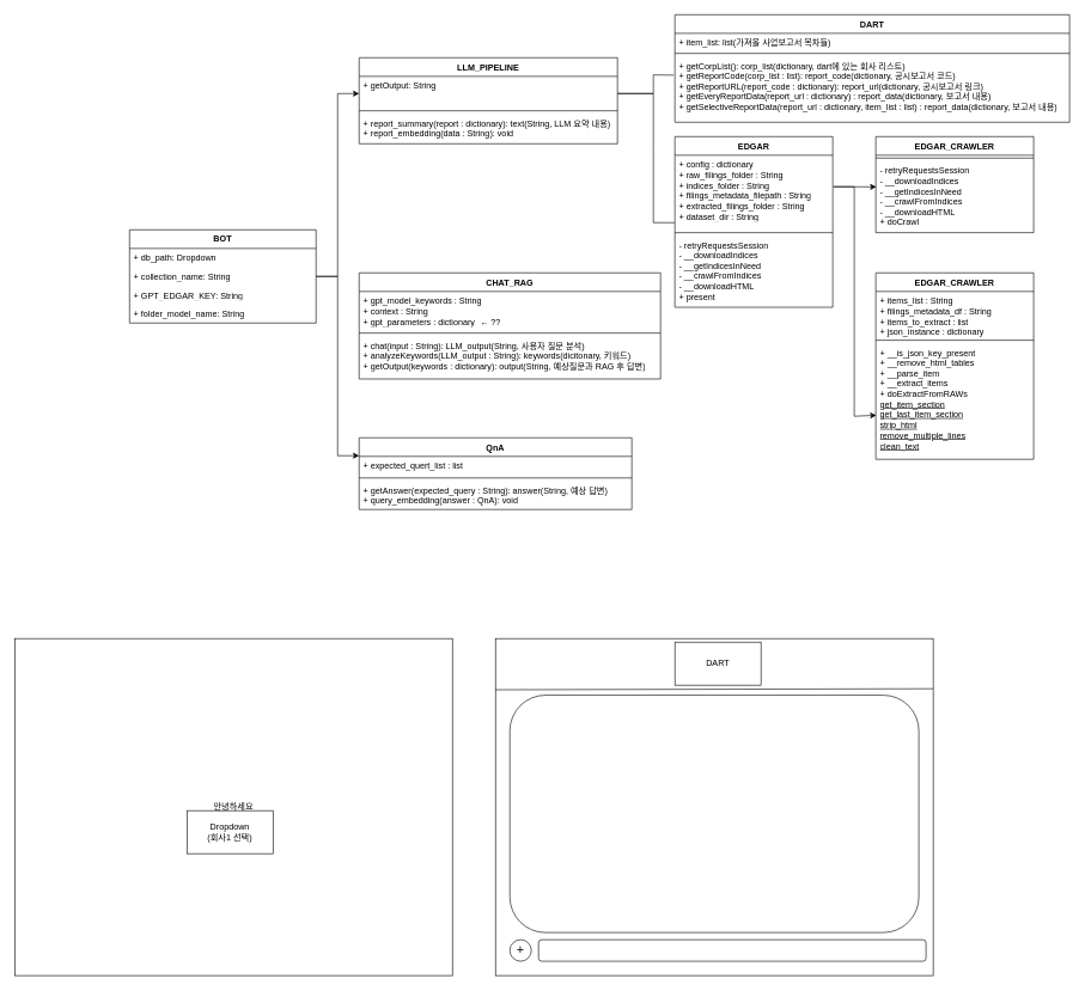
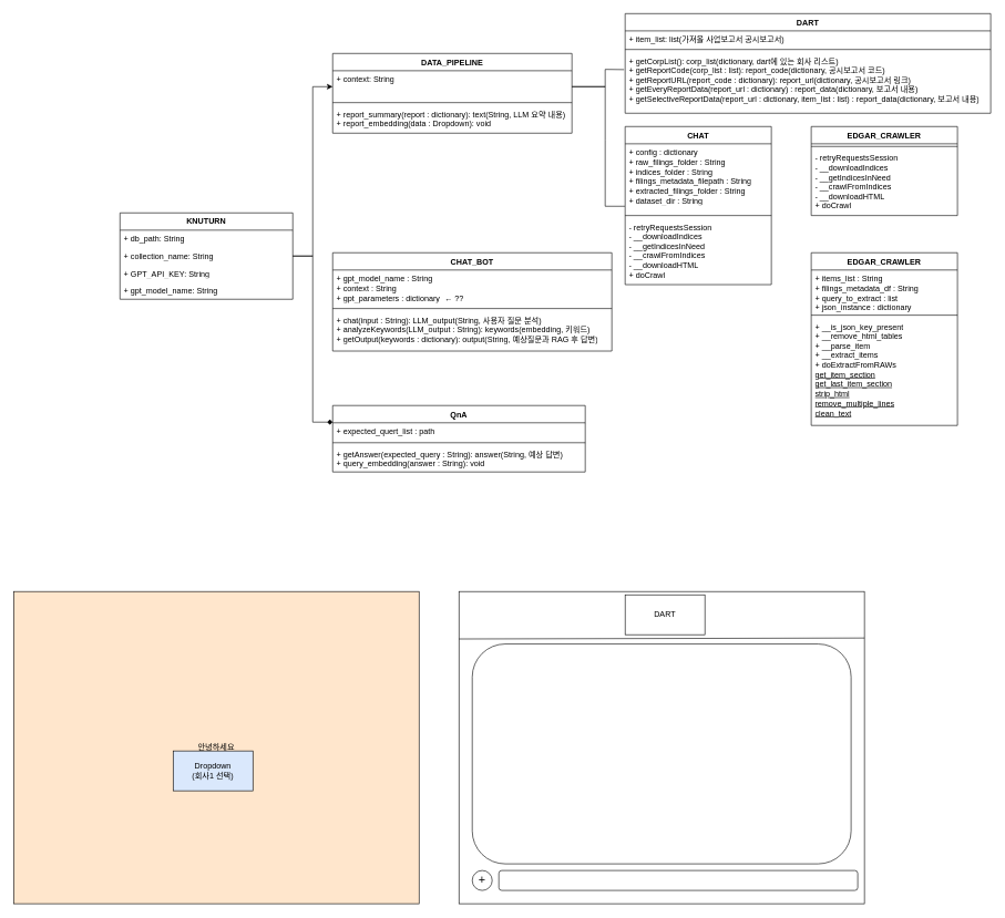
- <mxCell id="8" value="+ item_list: list(가져올 사업보고서 목차들)" style="text;strokeColor=none;fillColor=none;align=left;verticalAlign=top;spacingLeft=4;spacingRight=4;overflow=hidden;rotatable=0;points=[[0,0.5],[1,0.5]];portConstraint=eastwest;whiteSpace=wrap;html=1;" parent="7" vertex="1"><mxGeometry y="26" width="550" height="24" as="geometry" /></mxCell>
+ <mxCell id="8" value="+ item_list: list(가져올 사업보고서 공시보고서)" style="text;strokeColor=none;fillColor=none;align=left;verticalAlign=top;spacingLeft=4;spacingRight=4;overflow=hidden;rotatable=0;points=[[0,0.5],[1,0.5]];portConstraint=eastwest;whiteSpace=wrap;html=1;" parent="7" vertex="1"><mxGeometry y="26" width="550" height="24" as="geometry" /></mxCell>
- <mxCell id="2" value="LLM_PIPELINE" style="swimlane;fontStyle=1;align=center;verticalAlign=top;childLayout=stackLayout;horizontal=1;startSize=26;horizontalStack=0;resizeParent=1;resizeParentMax=0;resizeLast=0;collapsible=1;marginBottom=0;whiteSpace=wrap;html=1;" parent="1" vertex="1"><mxGeometry x="500" y="80" width="360" height="120" as="geometry" /></mxCell>
+ <mxCell id="2" value="DATA_PIPELINE" style="swimlane;fontStyle=1;align=center;verticalAlign=top;childLayout=stackLayout;horizontal=1;startSize=26;horizontalStack=0;resizeParent=1;resizeParentMax=0;resizeLast=0;collapsible=1;marginBottom=0;whiteSpace=wrap;html=1;" parent="1" vertex="1"><mxGeometry x="500" y="80" width="360" height="120" as="geometry" /></mxCell>
- <mxCell id="3" value="&lt;div&gt;&lt;span style=&quot;background-color: initial;&quot;&gt;+ getOutput: String&lt;/span&gt;&lt;br&gt;&lt;/div&gt;&lt;div&gt;&lt;br&gt;&lt;/div&gt;" style="text;strokeColor=none;fillColor=none;align=left;verticalAlign=top;spacingLeft=4;spacingRight=4;overflow=hidden;rotatable=0;points=[[0,0.5],[1,0.5]];portConstraint=eastwest;whiteSpace=wrap;html=1;" parent="2" vertex="1"><mxGeometry y="26" width="360" height="44" as="geometry" /></mxCell>
+ <mxCell id="3" value="&lt;div&gt;&lt;span style=&quot;background-color: initial;&quot;&gt;+ context: String&lt;/span&gt;&lt;br&gt;&lt;/div&gt;&lt;div&gt;&lt;br&gt;&lt;/div&gt;" style="text;strokeColor=none;fillColor=none;align=left;verticalAlign=top;spacingLeft=4;spacingRight=4;overflow=hidden;rotatable=0;points=[[0,0.5],[1,0.5]];portConstraint=eastwest;whiteSpace=wrap;html=1;" parent="2" vertex="1"><mxGeometry y="26" width="360" height="44" as="geometry" /></mxCell>
- <mxCell id="6" value="&lt;div&gt;+ report_summary(report : dictionary): text(String, LLM 요약 내용)&lt;/div&gt;+ report_embedding(data : String): void" style="text;strokeColor=none;fillColor=none;align=left;verticalAlign=top;spacingLeft=4;spacingRight=4;overflow=hidden;rotatable=0;points=[[0,0.5],[1,0.5]];portConstraint=eastwest;whiteSpace=wrap;html=1;" parent="2" vertex="1"><mxGeometry y="78" width="360" height="42" as="geometry" /></mxCell>
+ <mxCell id="6" value="&lt;div&gt;+ report_summary(report : dictionary): text(String, LLM 요약 내용)&lt;/div&gt;+ report_embedding(data : Dropdown): void" style="text;strokeColor=none;fillColor=none;align=left;verticalAlign=top;spacingLeft=4;spacingRight=4;overflow=hidden;rotatable=0;points=[[0,0.5],[1,0.5]];portConstraint=eastwest;whiteSpace=wrap;html=1;" parent="2" vertex="1"><mxGeometry y="78" width="360" height="42" as="geometry" /></mxCell>
- <mxCell id="11" value="EDGAR" style="swimlane;fontStyle=1;align=center;verticalAlign=top;childLayout=stackLayout;horizontal=1;startSize=26;horizontalStack=0;resizeParent=1;resizeParentMax=0;resizeLast=0;collapsible=1;marginBottom=0;whiteSpace=wrap;html=1;" parent="1" vertex="1"><mxGeometry x="940" y="190" width="220" height="238" as="geometry" /></mxCell>
+ <mxCell id="11" value="CHAT" style="swimlane;fontStyle=1;align=center;verticalAlign=top;childLayout=stackLayout;horizontal=1;startSize=26;horizontalStack=0;resizeParent=1;resizeParentMax=0;resizeLast=0;collapsible=1;marginBottom=0;whiteSpace=wrap;html=1;" parent="1" vertex="1"><mxGeometry x="940" y="190" width="220" height="238" as="geometry" /></mxCell>
- <mxCell id="32" value="" style="endArrow=classic;html=1;rounded=0;exitX=1.005;exitY=0.422;exitDx=0;exitDy=0;exitPerimeter=0;entryX=0.003;entryY=0.361;entryDx=0;entryDy=0;entryPerimeter=0;" parent="1" source="12" target="31" edge="1"><mxGeometry width="50" height="50" relative="1" as="geometry"><mxPoint x="1160" y="256.626" as="sourcePoint" /><mxPoint x="1220.66" y="257.37" as="targetPoint" /></mxGeometry></mxCell>
- <mxCell id="23" value="&lt;b&gt;BOT&lt;/b&gt;" style="swimlane;fontStyle=0;childLayout=stackLayout;horizontal=1;startSize=26;fillColor=none;horizontalStack=0;resizeParent=1;resizeParentMax=0;resizeLast=0;collapsible=1;marginBottom=0;whiteSpace=wrap;html=1;" parent="1" vertex="1"><mxGeometry x="180" y="320" width="260" height="130" as="geometry" /></mxCell>
+ <mxCell id="23" value="&lt;b&gt;KNUTURN&lt;/b&gt;" style="swimlane;fontStyle=0;childLayout=stackLayout;horizontal=1;startSize=26;fillColor=none;horizontalStack=0;resizeParent=1;resizeParentMax=0;resizeLast=0;collapsible=1;marginBottom=0;whiteSpace=wrap;html=1;" parent="1" vertex="1"><mxGeometry x="180" y="320" width="260" height="130" as="geometry" /></mxCell>
- <mxCell id="24" value="+ db_path: Dropdown" style="text;strokeColor=none;fillColor=none;align=left;verticalAlign=top;spacingLeft=4;spacingRight=4;overflow=hidden;rotatable=0;points=[[0,0.5],[1,0.5]];portConstraint=eastwest;whiteSpace=wrap;html=1;" parent="23" vertex="1"><mxGeometry y="26" width="260" height="26" as="geometry" /></mxCell>
+ <mxCell id="24" value="+ db_path: String" style="text;strokeColor=none;fillColor=none;align=left;verticalAlign=top;spacingLeft=4;spacingRight=4;overflow=hidden;rotatable=0;points=[[0,0.5],[1,0.5]];portConstraint=eastwest;whiteSpace=wrap;html=1;" parent="23" vertex="1"><mxGeometry y="26" width="260" height="26" as="geometry" /></mxCell>
- <mxCell id="14" value="-&amp;nbsp;retryRequestsSession&lt;div&gt;-&amp;nbsp;__downloadIndices&lt;/div&gt;&lt;div&gt;-&amp;nbsp;__getIndicesInNeed&lt;/div&gt;&lt;div&gt;-&amp;nbsp;__crawlFromIndices&lt;/div&gt;&lt;div&gt;- __downloadHTML&lt;br&gt;&lt;/div&gt;&lt;div&gt;+&amp;nbsp;present&lt;/div&gt;&lt;div&gt;&lt;br&gt;&lt;/div&gt;&lt;div&gt;&lt;br&gt;&lt;/div&gt;&lt;div&gt;&lt;br&gt;&lt;/div&gt;" style="text;strokeColor=none;fillColor=none;align=left;verticalAlign=top;spacingLeft=4;spacingRight=4;overflow=hidden;rotatable=0;points=[[0,0.5],[1,0.5]];portConstraint=eastwest;whiteSpace=wrap;html=1;" parent="11" vertex="1"><mxGeometry y="138" width="220" height="100" as="geometry" /></mxCell>
+ <mxCell id="14" value="-&amp;nbsp;retryRequestsSession&lt;div&gt;-&amp;nbsp;__downloadIndices&lt;/div&gt;&lt;div&gt;-&amp;nbsp;__getIndicesInNeed&lt;/div&gt;&lt;div&gt;-&amp;nbsp;__crawlFromIndices&lt;/div&gt;&lt;div&gt;- __downloadHTML&lt;br&gt;&lt;/div&gt;&lt;div&gt;+&amp;nbsp;doCrawl&lt;/div&gt;&lt;div&gt;&lt;br&gt;&lt;/div&gt;&lt;div&gt;&lt;br&gt;&lt;/div&gt;&lt;div&gt;&lt;br&gt;&lt;/div&gt;" style="text;strokeColor=none;fillColor=none;align=left;verticalAlign=top;spacingLeft=4;spacingRight=4;overflow=hidden;rotatable=0;points=[[0,0.5],[1,0.5]];portConstraint=eastwest;whiteSpace=wrap;html=1;" parent="11" vertex="1"><mxGeometry y="138" width="220" height="100" as="geometry" /></mxCell>
- <mxCell id="15" value="CHAT_RAG" style="swimlane;fontStyle=1;align=center;verticalAlign=top;childLayout=stackLayout;horizontal=1;startSize=26;horizontalStack=0;resizeParent=1;resizeParentMax=0;resizeLast=0;collapsible=1;marginBottom=0;whiteSpace=wrap;html=1;" parent="1" vertex="1"><mxGeometry x="500" y="380" width="420" height="148" as="geometry" /></mxCell>
+ <mxCell id="15" value="CHAT_BOT" style="swimlane;fontStyle=1;align=center;verticalAlign=top;childLayout=stackLayout;horizontal=1;startSize=26;horizontalStack=0;resizeParent=1;resizeParentMax=0;resizeLast=0;collapsible=1;marginBottom=0;whiteSpace=wrap;html=1;" parent="1" vertex="1"><mxGeometry x="500" y="380" width="420" height="148" as="geometry" /></mxCell>
- <mxCell id="26" value="+ GPT_EDGAR_KEY: String" style="text;strokeColor=none;fillColor=none;align=left;verticalAlign=top;spacingLeft=4;spacingRight=4;overflow=hidden;rotatable=0;points=[[0,0.5],[1,0.5]];portConstraint=eastwest;whiteSpace=wrap;html=1;" parent="23" vertex="1"><mxGeometry y="78" width="260" height="26" as="geometry" /></mxCell>
+ <mxCell id="26" value="+ GPT_API_KEY: String" style="text;strokeColor=none;fillColor=none;align=left;verticalAlign=top;spacingLeft=4;spacingRight=4;overflow=hidden;rotatable=0;points=[[0,0.5],[1,0.5]];portConstraint=eastwest;whiteSpace=wrap;html=1;" parent="23" vertex="1"><mxGeometry y="78" width="260" height="26" as="geometry" /></mxCell>
- <mxCell id="16" value="+ gpt_model_keywords : String&lt;div&gt;+ context : String&lt;/div&gt;&lt;div&gt;+ gpt_parameters : dictionary&amp;nbsp; ← ??&lt;/div&gt;" style="text;strokeColor=none;fillColor=none;align=left;verticalAlign=top;spacingLeft=4;spacingRight=4;overflow=hidden;rotatable=0;points=[[0,0.5],[1,0.5]];portConstraint=eastwest;whiteSpace=wrap;html=1;" parent="15" vertex="1"><mxGeometry y="26" width="420" height="54" as="geometry" /></mxCell>
+ <mxCell id="16" value="+ gpt_model_name : String&lt;div&gt;+ context : String&lt;/div&gt;&lt;div&gt;+ gpt_parameters : dictionary&amp;nbsp; ← ??&lt;/div&gt;" style="text;strokeColor=none;fillColor=none;align=left;verticalAlign=top;spacingLeft=4;spacingRight=4;overflow=hidden;rotatable=0;points=[[0,0.5],[1,0.5]];portConstraint=eastwest;whiteSpace=wrap;html=1;" parent="15" vertex="1"><mxGeometry y="26" width="420" height="54" as="geometry" /></mxCell>
- <mxCell id="27" value="+ folder_model_name: String" style="text;strokeColor=none;fillColor=none;align=left;verticalAlign=top;spacingLeft=4;spacingRight=4;overflow=hidden;rotatable=0;points=[[0,0.5],[1,0.5]];portConstraint=eastwest;whiteSpace=wrap;html=1;" vertex="1" parent="23"><mxGeometry y="104" width="260" height="26" as="geometry" /></mxCell>
+ <mxCell id="27" value="+ gpt_model_name: String" style="text;strokeColor=none;fillColor=none;align=left;verticalAlign=top;spacingLeft=4;spacingRight=4;overflow=hidden;rotatable=0;points=[[0,0.5],[1,0.5]];portConstraint=eastwest;whiteSpace=wrap;html=1;" vertex="1" parent="23"><mxGeometry y="104" width="260" height="26" as="geometry" /></mxCell>
- <mxCell id="35" value="&lt;div&gt;+ items_list : String&lt;/div&gt;&lt;div&gt;+ filings_metadata_df : String&lt;/div&gt;&lt;div&gt;+ items_to_extract : list&lt;/div&gt;&lt;div&gt;+ json_instance : dictionary&lt;/div&gt;" style="text;strokeColor=none;fillColor=none;align=left;verticalAlign=top;spacingLeft=4;spacingRight=4;overflow=hidden;rotatable=0;points=[[0,0.5],[1,0.5]];portConstraint=eastwest;whiteSpace=wrap;html=1;" parent="34" vertex="1"><mxGeometry y="26" width="220" height="64" as="geometry" /></mxCell>
+ <mxCell id="35" value="&lt;div&gt;+ items_list : String&lt;/div&gt;&lt;div&gt;+ filings_metadata_df : String&lt;/div&gt;&lt;div&gt;+ query_to_extract : list&lt;/div&gt;&lt;div&gt;+ json_instance : dictionary&lt;/div&gt;" style="text;strokeColor=none;fillColor=none;align=left;verticalAlign=top;spacingLeft=4;spacingRight=4;overflow=hidden;rotatable=0;points=[[0,0.5],[1,0.5]];portConstraint=eastwest;whiteSpace=wrap;html=1;" parent="34" vertex="1"><mxGeometry y="26" width="220" height="64" as="geometry" /></mxCell>
- <mxCell id="18" value="+ chat(input : String): LLM_output(String, 사용자 질문 분석)&lt;div&gt;+ analyzeKeywords(LLM_output : String): keywords(dicitonary, 키워드)&lt;br&gt;&lt;div&gt;+ getOutput(keywords : dictionary): output(String, 예상질문과 RAG 후 답변)&lt;/div&gt;&lt;/div&gt;" style="text;strokeColor=none;fillColor=none;align=left;verticalAlign=top;spacingLeft=4;spacingRight=4;overflow=hidden;rotatable=0;points=[[0,0.5],[1,0.5]];portConstraint=eastwest;whiteSpace=wrap;html=1;" parent="15" vertex="1"><mxGeometry y="88" width="420" height="60" as="geometry" /></mxCell>
+ <mxCell id="18" value="+ chat(input : String): LLM_output(String, 사용자 질문 분석)&lt;div&gt;+ analyzeKeywords(LLM_output : String): keywords(embedding, 키워드)&lt;br&gt;&lt;div&gt;+ getOutput(keywords : dictionary): output(String, 예상질문과 RAG 후 답변)&lt;/div&gt;&lt;/div&gt;" style="text;strokeColor=none;fillColor=none;align=left;verticalAlign=top;spacingLeft=4;spacingRight=4;overflow=hidden;rotatable=0;points=[[0,0.5],[1,0.5]];portConstraint=eastwest;whiteSpace=wrap;html=1;" parent="15" vertex="1"><mxGeometry y="88" width="420" height="60" as="geometry" /></mxCell>
- <mxCell id="33" value="" style="endArrow=classic;html=1;rounded=0;exitX=1.004;exitY=0.422;exitDx=0;exitDy=0;exitPerimeter=0;entryX=0.003;entryY=0.621;entryDx=0;entryDy=0;entryPerimeter=0;" parent="1" source="12" target="37" edge="1"><mxGeometry width="50" height="50" relative="1" as="geometry"><mxPoint x="1173" y="270" as="sourcePoint" /><mxPoint x="1219.56" y="568.17" as="targetPoint" /><Array as="points"><mxPoint x="1190" y="260" /><mxPoint x="1190" y="580" /></Array></mxGeometry></mxCell>
- <mxCell id="28" value="" style="endArrow=classic;html=1;rounded=0;curved=0;exitX=1;exitY=0.5;exitDx=0;exitDy=0;entryX=0;entryY=0.25;entryDx=0;entryDy=0;" parent="1" source="25" target="19" edge="1"><mxGeometry width="50" height="50" relative="1" as="geometry"><mxPoint x="440" y="405" as="sourcePoint" /><mxPoint x="520" y="148" as="targetPoint" /><Array as="points"><mxPoint x="470" y="385" /><mxPoint x="470" y="635" /></Array></mxGeometry></mxCell>
+ <mxCell id="28" value="" style="endArrow=diamond;html=1;rounded=0;curved=0;exitX=1;exitY=0.5;exitDx=0;exitDy=0;entryX=0;entryY=0.25;entryDx=0;entryDy=0;" parent="1" source="25" target="19" edge="1"><mxGeometry width="50" height="50" relative="1" as="geometry"><mxPoint x="440" y="405" as="sourcePoint" /><mxPoint x="520" y="148" as="targetPoint" /><Array as="points"><mxPoint x="470" y="385" /><mxPoint x="470" y="635" /></Array></mxGeometry></mxCell>
- <mxCell id="20" value="+ expected_quert_list : list" style="text;strokeColor=none;fillColor=none;align=left;verticalAlign=top;spacingLeft=4;spacingRight=4;overflow=hidden;rotatable=0;points=[[0,0.5],[1,0.5]];portConstraint=eastwest;whiteSpace=wrap;html=1;" parent="19" vertex="1"><mxGeometry y="26" width="380" height="26" as="geometry" /></mxCell>
+ <mxCell id="20" value="+ expected_quert_list : path" style="text;strokeColor=none;fillColor=none;align=left;verticalAlign=top;spacingLeft=4;spacingRight=4;overflow=hidden;rotatable=0;points=[[0,0.5],[1,0.5]];portConstraint=eastwest;whiteSpace=wrap;html=1;" parent="19" vertex="1"><mxGeometry y="26" width="380" height="26" as="geometry" /></mxCell>
- <mxCell id="22" value="&lt;div&gt;+ getAnswer(expected_query : String): answer(String, 예상 답변)&lt;/div&gt;+ query_embedding(answer : QnA): void" style="text;strokeColor=none;fillColor=none;align=left;verticalAlign=top;spacingLeft=4;spacingRight=4;overflow=hidden;rotatable=0;points=[[0,0.5],[1,0.5]];portConstraint=eastwest;whiteSpace=wrap;html=1;" parent="19" vertex="1"><mxGeometry y="60" width="380" height="40" as="geometry" /></mxCell>
+ <mxCell id="22" value="&lt;div&gt;+ getAnswer(expected_query : String): answer(String, 예상 답변)&lt;/div&gt;+ query_embedding(answer : String): void" style="text;strokeColor=none;fillColor=none;align=left;verticalAlign=top;spacingLeft=4;spacingRight=4;overflow=hidden;rotatable=0;points=[[0,0.5],[1,0.5]];portConstraint=eastwest;whiteSpace=wrap;html=1;" parent="19" vertex="1"><mxGeometry y="60" width="380" height="40" as="geometry" /></mxCell>
- <mxCell id="40" value="안녕하세요" style="rounded=0;whiteSpace=wrap;html=1;" parent="1" vertex="1"><mxGeometry x="20" y="890" width="610" height="470" as="geometry" /></mxCell>
+ <mxCell id="40" value="안녕하세요" style="rounded=0;whiteSpace=wrap;html=1;fillColor=#ffe6cc;" parent="1" vertex="1"><mxGeometry x="20" y="890" width="610" height="470" as="geometry" /></mxCell>
- <mxCell id="41" value="Dropdown&lt;div&gt;(회사1 선택)&lt;/div&gt;" style="rounded=0;whiteSpace=wrap;html=1;" parent="1" vertex="1"><mxGeometry x="260" y="1130" width="120" height="60" as="geometry" /></mxCell>
+ <mxCell id="41" value="Dropdown&lt;div&gt;(회사1 선택)&lt;/div&gt;" style="rounded=0;whiteSpace=wrap;html=1;fillColor=#dae8fc;" parent="1" vertex="1"><mxGeometry x="260" y="1130" width="120" height="60" as="geometry" /></mxCell>
